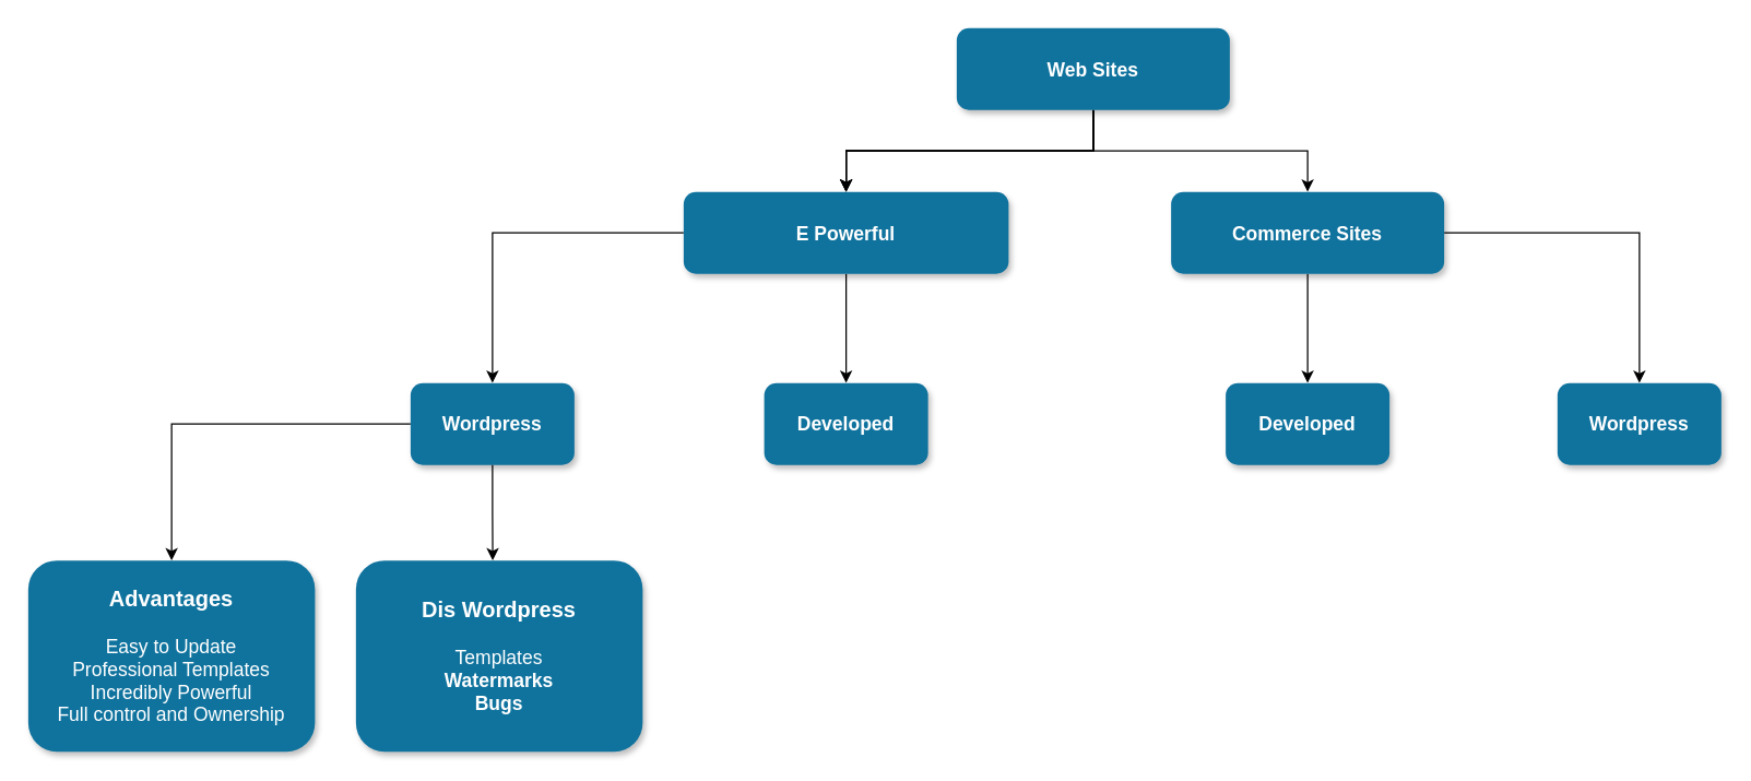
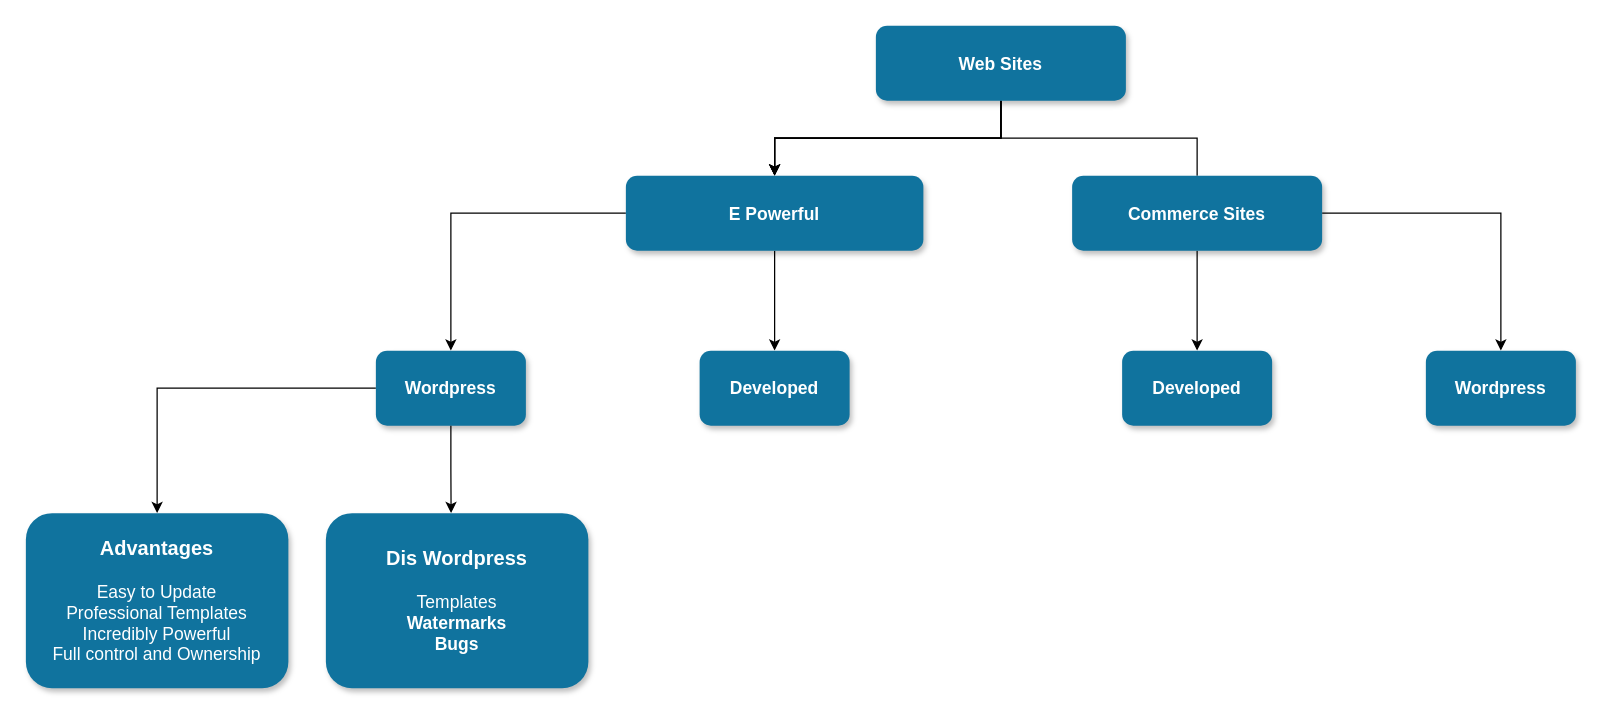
- <mxCell id="6" value="" style="edgeStyle=orthogonalEdgeStyle;rounded=0;orthogonalLoop=1;jettySize=auto;html=1;" edge="1" parent="1" source="7" target="13"><mxGeometry relative="1" as="geometry" /></mxCell>
+ <mxCell id="6" value="" style="edgeStyle=orthogonalEdgeStyle;rounded=0;orthogonalLoop=1;jettySize=auto;html=1;endArrow=none;" edge="1" parent="1" source="7" target="13"><mxGeometry relative="1" as="geometry" /></mxCell>
